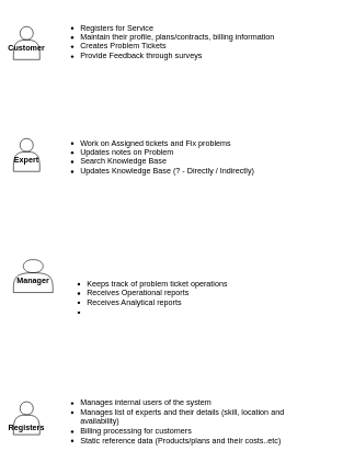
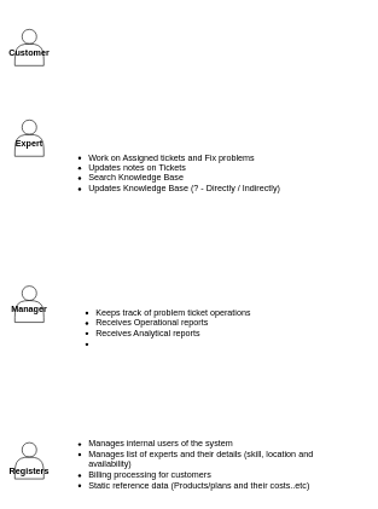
- <mxCell id="6" value="&lt;ul&gt;&lt;li&gt;Registers for Service&lt;/li&gt;&lt;li&gt;Maintain their profile, plans/contracts, billing information&lt;/li&gt;&lt;li&gt;Creates Problem Tickets&lt;/li&gt;&lt;li&gt;Provide Feedback through surveys&lt;/li&gt;&lt;/ul&gt;" style="text;strokeColor=none;fillColor=none;html=1;whiteSpace=wrap;verticalAlign=middle;overflow=hidden;" vertex="1" parent="1"><mxGeometry x="80" y="20" width="410" height="80" as="geometry" /></mxCell>
- <mxCell id="3" value="&lt;br&gt;Expert" style="shape=actor;whiteSpace=wrap;html=1;fontStyle=1" parent="1" vertex="1"><mxGeometry x="20" y="210" width="40" height="50" as="geometry" /></mxCell>
+ <mxCell id="3" value="&lt;br&gt;Expert" style="shape=actor;whiteSpace=wrap;html=1;fontStyle=1" parent="1" vertex="1"><mxGeometry x="20" y="165" width="40" height="50" as="geometry" /></mxCell>
- <mxCell id="7" value="&lt;ul&gt;&lt;li&gt;Work on Assigned tickets and Fix problems&lt;/li&gt;&lt;li&gt;Updates notes on Problem&lt;/li&gt;&lt;li&gt;Search Knowledge Base&lt;/li&gt;&lt;li&gt;Updates Knowledge Base (? - Directly / Indirectly)&lt;/li&gt;&lt;/ul&gt;" style="text;strokeColor=none;fillColor=none;html=1;whiteSpace=wrap;verticalAlign=middle;overflow=hidden;" vertex="1" parent="1"><mxGeometry x="80" y="195" width="410" height="80" as="geometry" /></mxCell>
+ <mxCell id="7" value="&lt;ul&gt;&lt;li&gt;Work on Assigned tickets and Fix problems&lt;/li&gt;&lt;li&gt;Updates notes on Tickets&lt;/li&gt;&lt;li&gt;Search Knowledge Base&lt;/li&gt;&lt;li&gt;Updates Knowledge Base (? - Directly / Indirectly)&lt;/li&gt;&lt;/ul&gt;" style="text;strokeColor=none;fillColor=none;html=1;whiteSpace=wrap;verticalAlign=middle;overflow=hidden;" vertex="1" parent="1"><mxGeometry x="80" y="195" width="410" height="80" as="geometry" /></mxCell>
- <mxCell id="4" value="&lt;br&gt;Manager" style="shape=actor;whiteSpace=wrap;html=1;fontStyle=1" parent="1" vertex="1"><mxGeometry x="20" y="394" width="60" height="50" as="geometry" /></mxCell>
+ <mxCell id="4" value="&lt;br&gt;Manager" style="shape=actor;whiteSpace=wrap;html=1;fontStyle=1" parent="1" vertex="1"><mxGeometry x="20" y="394" width="40" height="50" as="geometry" /></mxCell>
